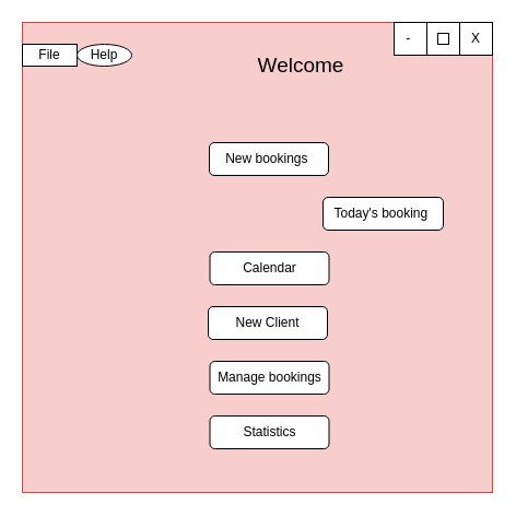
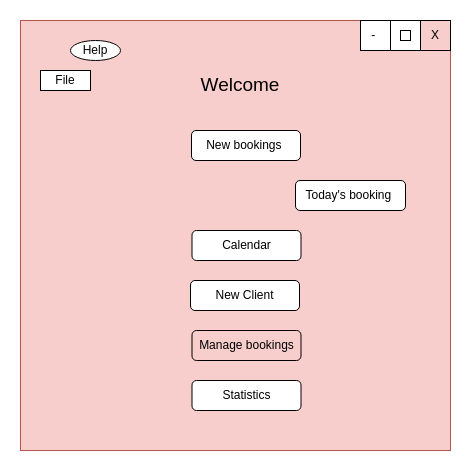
- <mxCell id="10" value="X" style="whiteSpace=wrap;html=1;aspect=fixed;" parent="1" vertex="1"><mxGeometry x="420" y="20" width="30" height="30" as="geometry" /></mxCell>
+ <mxCell id="10" value="X" style="whiteSpace=wrap;html=1;aspect=fixed;fillColor=#f8cecc;" parent="1" vertex="1"><mxGeometry x="420" y="20" width="30" height="30" as="geometry" /></mxCell>
- <mxCell id="14" value="File" style="rounded=0;whiteSpace=wrap;html=1;" parent="1" vertex="1"><mxGeometry x="20" y="40" width="50" height="20" as="geometry" /></mxCell>
+ <mxCell id="14" value="File" style="rounded=0;whiteSpace=wrap;html=1;" parent="1" vertex="1"><mxGeometry x="40" y="70" width="50" height="20" as="geometry" /></mxCell>
- <mxCell id="3" value="Welcome" style="text;html=1;align=center;verticalAlign=middle;whiteSpace=wrap;rounded=0;fontSize=19;" parent="1" vertex="1"><mxGeometry x="225" y="35" width="100" height="50" as="geometry" /></mxCell>
+ <mxCell id="3" value="Welcome" style="text;html=1;align=center;verticalAlign=middle;whiteSpace=wrap;rounded=0;fontSize=19;" parent="1" vertex="1"><mxGeometry x="190" y="60" width="100" height="50" as="geometry" /></mxCell>
- <mxCell id="16" value="Manage bookings" style="rounded=1;whiteSpace=wrap;html=1;rotation=0;" vertex="1" parent="1"><mxGeometry x="191.5" y="330" width="109" height="30" as="geometry" /></mxCell>
+ <mxCell id="16" value="Manage bookings" style="rounded=1;whiteSpace=wrap;html=1;rotation=0;fillColor=#f8cecc;" vertex="1" parent="1"><mxGeometry x="191.5" y="330" width="109" height="30" as="geometry" /></mxCell>
